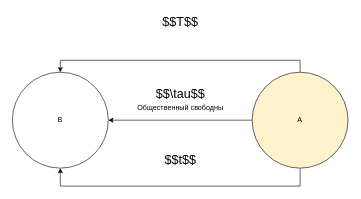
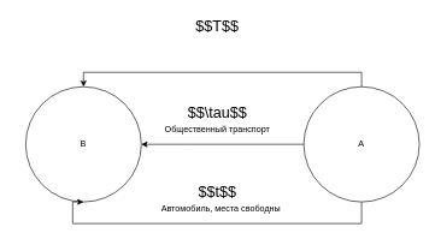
- <mxCell id="7" value="Общественный свободны" style="text;html=1;align=center;verticalAlign=middle;resizable=0;points=[];autosize=1;" vertex="1" parent="1"><mxGeometry x="220" y="170" width="160" height="20" as="geometry" /></mxCell>
+ <mxCell id="7" value="Общественный транспорт" style="text;html=1;align=center;verticalAlign=middle;resizable=0;points=[];autosize=1;" vertex="1" parent="1"><mxGeometry x="220" y="170" width="160" height="20" as="geometry" /></mxCell>
- <mxCell id="2" value="B" style="ellipse;whiteSpace=wrap;html=1;" vertex="1" parent="1"><mxGeometry x="20" y="120" width="160" height="160" as="geometry" /></mxCell>
+ <mxCell id="2" value="B" style="ellipse;whiteSpace=wrap;html=1;" vertex="1" parent="1"><mxGeometry x="35" y="120" width="160" height="160" as="geometry" /></mxCell>
- <mxCell id="6" value="A" style="ellipse;whiteSpace=wrap;html=1;fillColor=#fff2cc;" vertex="1" parent="1"><mxGeometry x="420" y="120" width="160" height="160" as="geometry" /></mxCell>
+ <mxCell id="6" value="A" style="ellipse;whiteSpace=wrap;html=1;" vertex="1" parent="1"><mxGeometry x="420" y="120" width="160" height="160" as="geometry" /></mxCell>
+ <mxCell id="8" value="Автомобиль, места свободны" style="text;html=1;align=center;verticalAlign=middle;resizable=0;points=[];autosize=1;" vertex="1" parent="1"><mxGeometry x="215" y="280" width="180" height="20" as="geometry" /></mxCell>
